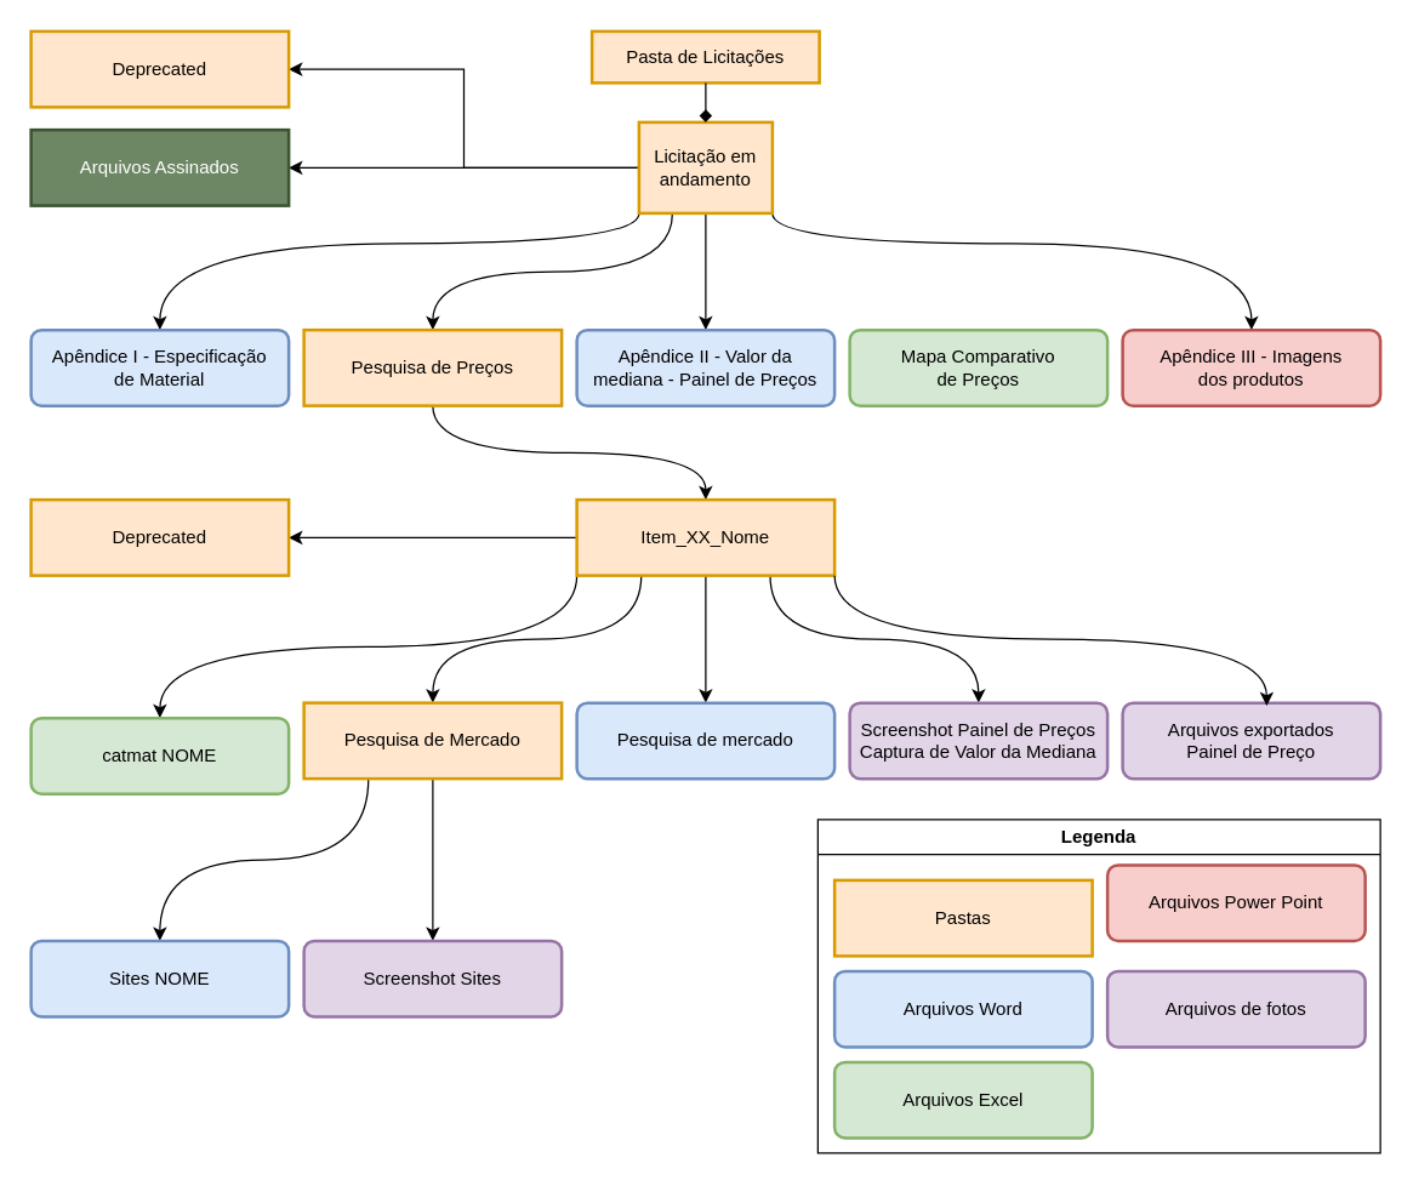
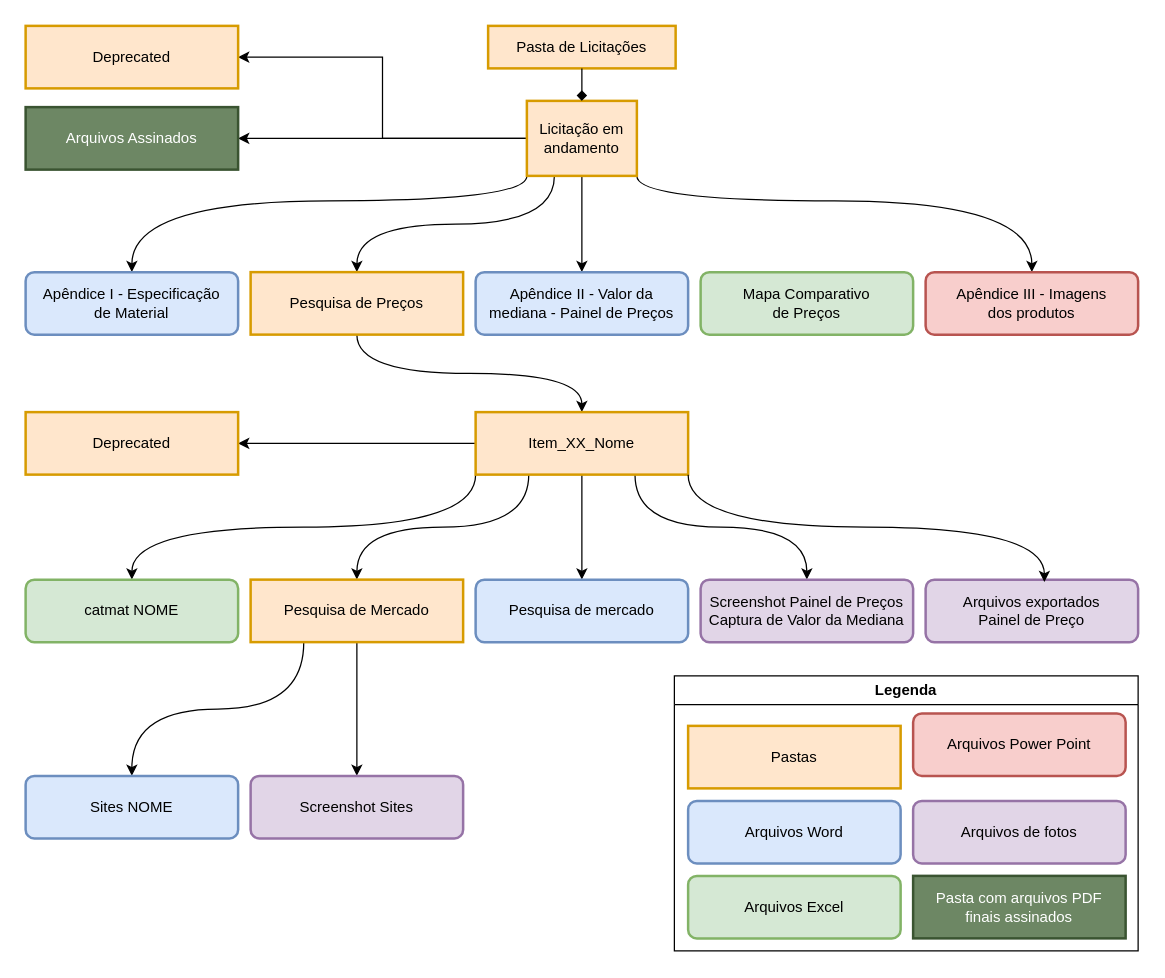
- <mxCell id="29" value="catmat NOME" style="rounded=1;absoluteArcSize=1;arcSize=14;whiteSpace=wrap;strokeWidth=2;fillColor=#d5e8d4;strokeColor=#82b366;" vertex="1" parent="1"><mxGeometry x="20" y="473" width="170" height="50" as="geometry" /></mxCell>
+ <mxCell id="29" value="catmat NOME" style="rounded=1;absoluteArcSize=1;arcSize=14;whiteSpace=wrap;strokeWidth=2;fillColor=#d5e8d4;strokeColor=#82b366;" vertex="1" parent="1"><mxGeometry x="20" y="463" width="170" height="50" as="geometry" /></mxCell>
+ <mxCell id="42" value="Pasta com arquivos PDF&#10;finais assinados" style="rounded=0;absoluteArcSize=1;arcSize=14;whiteSpace=wrap;strokeWidth=2;fillColor=#6d8764;strokeColor=#3A5431;fontColor=#ffffff;" vertex="1" parent="36"><mxGeometry x="191" y="160" width="170" height="50" as="geometry" /></mxCell>
